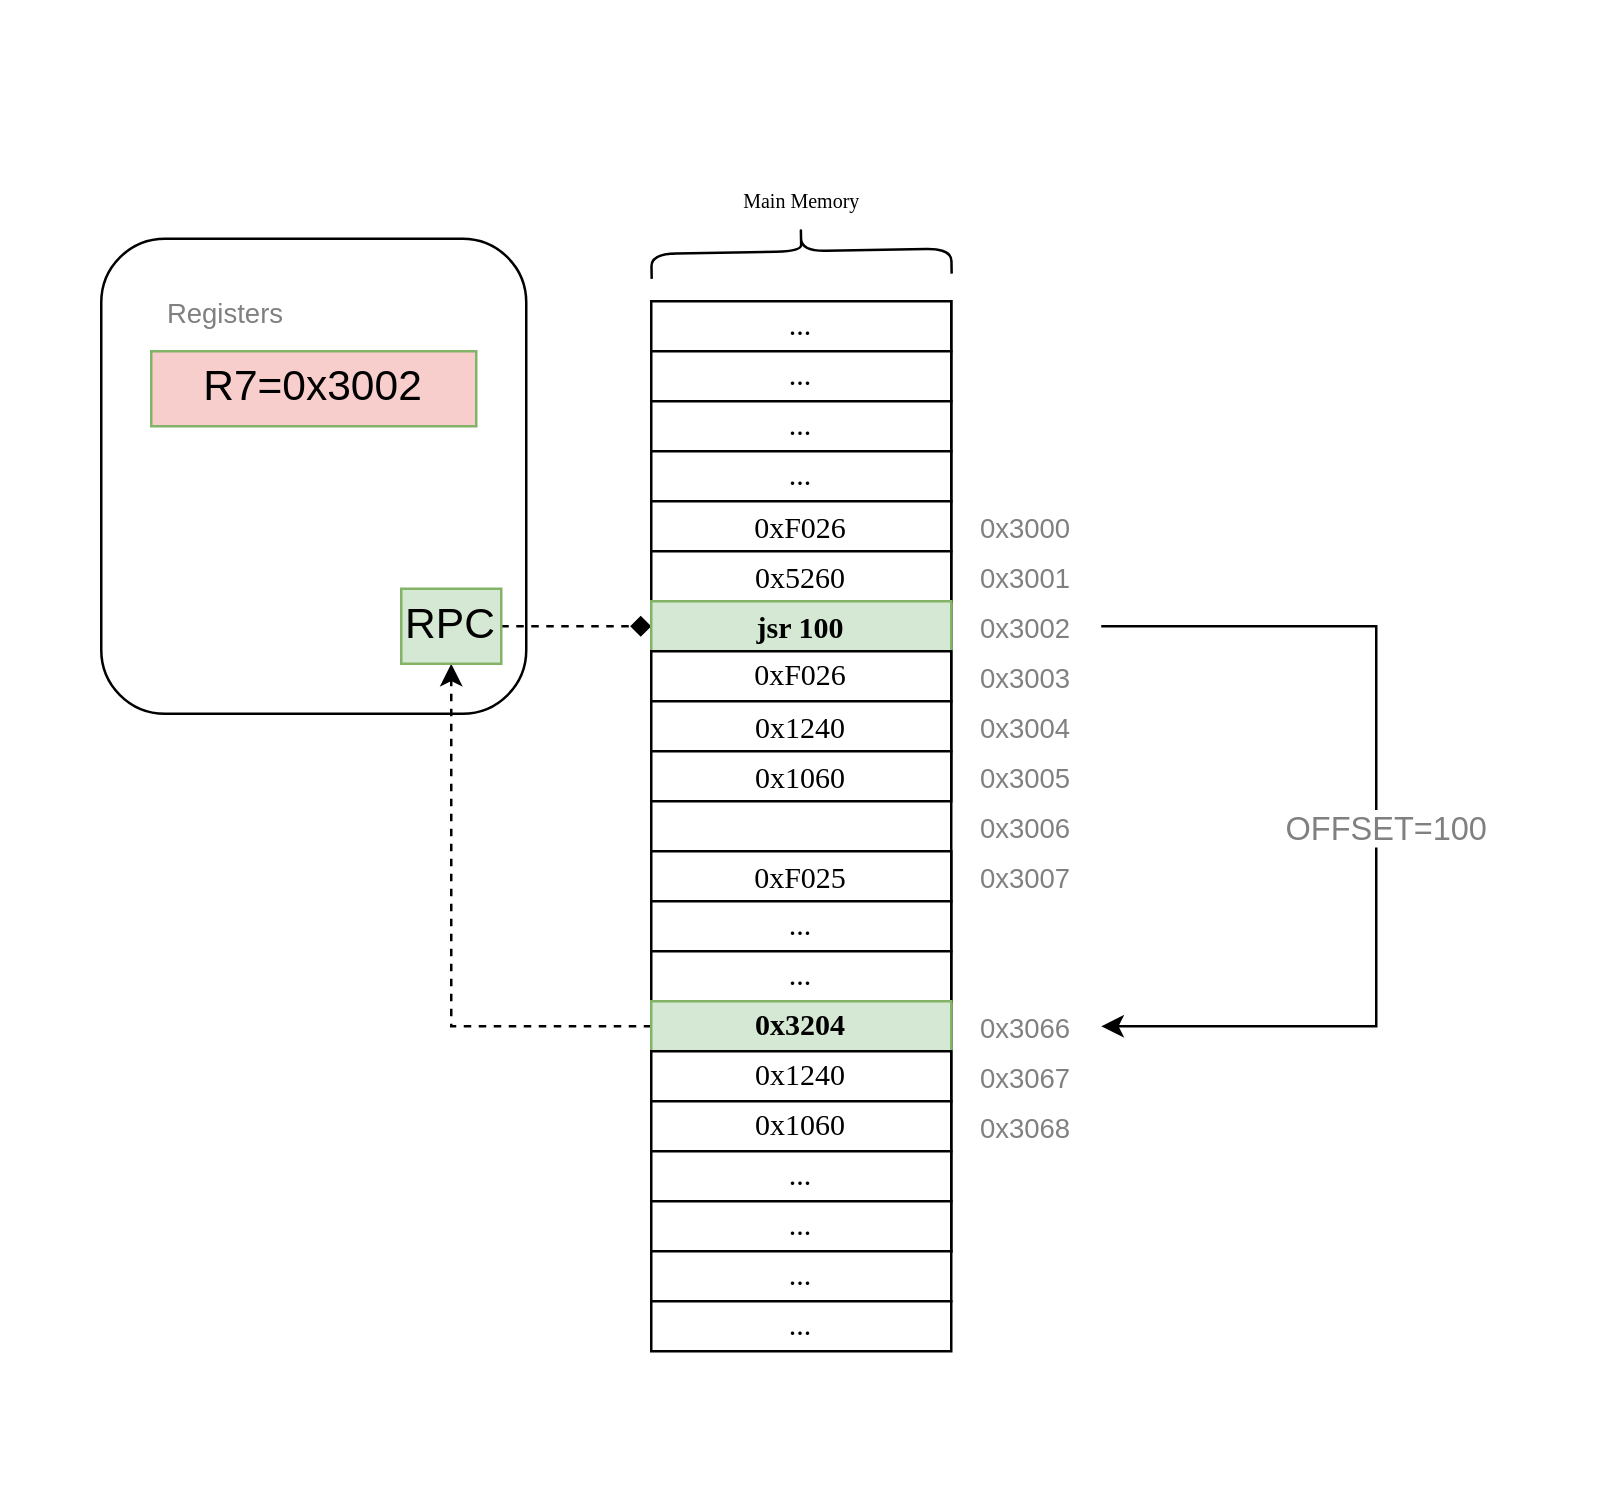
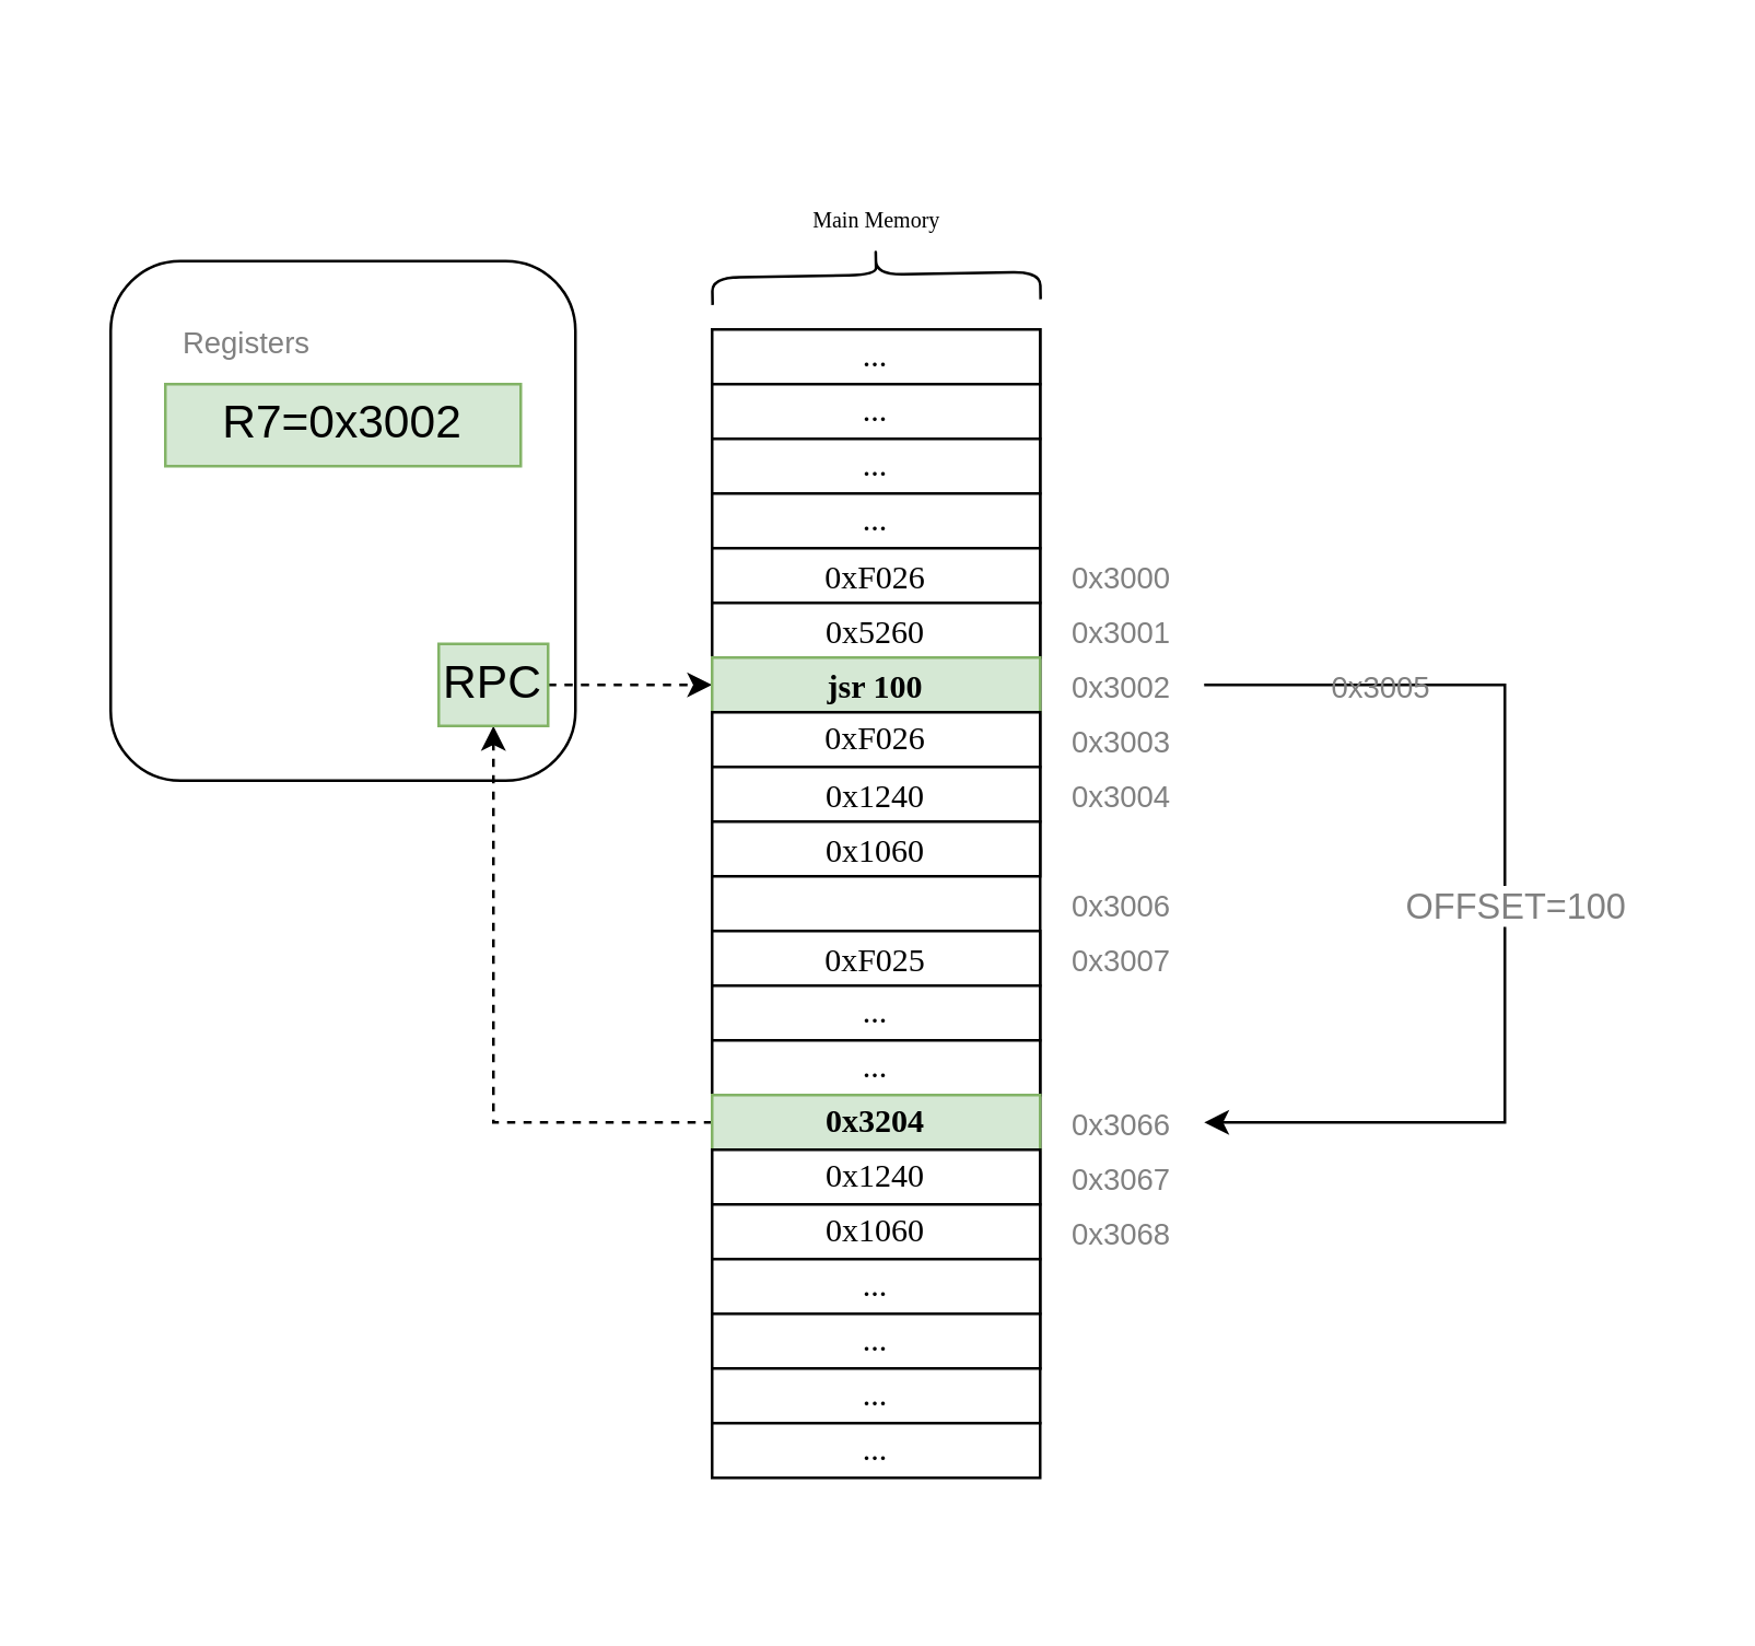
- <mxCell id="43" value="R7=0x3002" style="rounded=0;whiteSpace=wrap;html=1;fontSize=17;fillColor=#f8cecc;strokeColor=#82b366;" parent="1" vertex="1"><mxGeometry x="60" y="140" width="130" height="30" as="geometry" /></mxCell>
+ <mxCell id="43" value="R7=0x3002" style="rounded=0;whiteSpace=wrap;html=1;fontSize=17;fillColor=#d5e8d4;strokeColor=#82b366;" parent="1" vertex="1"><mxGeometry x="60" y="140" width="130" height="30" as="geometry" /></mxCell>
- <mxCell id="3" style="edgeStyle=orthogonalEdgeStyle;rounded=0;orthogonalLoop=1;jettySize=auto;html=1;exitX=1;exitY=0.5;exitDx=0;exitDy=0;entryX=0;entryY=0.5;entryDx=0;entryDy=0;dashed=1;fontFamily=Verdana;fontSize=8;fontColor=#000000;endArrow=diamond;" parent="1" source="25" target="11" edge="1"><mxGeometry relative="1" as="geometry"><mxPoint x="180" y="230" as="sourcePoint" /></mxGeometry></mxCell>
+ <mxCell id="3" style="edgeStyle=orthogonalEdgeStyle;rounded=0;orthogonalLoop=1;jettySize=auto;html=1;exitX=1;exitY=0.5;exitDx=0;exitDy=0;entryX=0;entryY=0.5;entryDx=0;entryDy=0;dashed=1;fontFamily=Verdana;fontSize=8;fontColor=#000000;" parent="1" source="25" target="11" edge="1"><mxGeometry relative="1" as="geometry"><mxPoint x="180" y="230" as="sourcePoint" /></mxGeometry></mxCell>
- <mxCell id="33" value="&lt;font color=&quot;#808080&quot; style=&quot;font-size: 11px&quot;&gt;0x3005&lt;/font&gt;" style="text;html=1;strokeColor=none;fillColor=none;align=center;verticalAlign=middle;whiteSpace=wrap;rounded=0;fontSize=17;fontColor=#D5E8D4;" parent="1" vertex="1"><mxGeometry x="380" y="300" width="60" height="20" as="geometry" /></mxCell>
+ <mxCell id="33" value="&lt;font color=&quot;#808080&quot; style=&quot;font-size: 11px&quot;&gt;0x3005&lt;/font&gt;" style="text;html=1;strokeColor=none;fillColor=none;align=center;verticalAlign=middle;whiteSpace=wrap;rounded=0;fontSize=17;fontColor=#D5E8D4;" parent="1" vertex="1"><mxGeometry x="475" y="240" width="60" height="20" as="geometry" /></mxCell>
